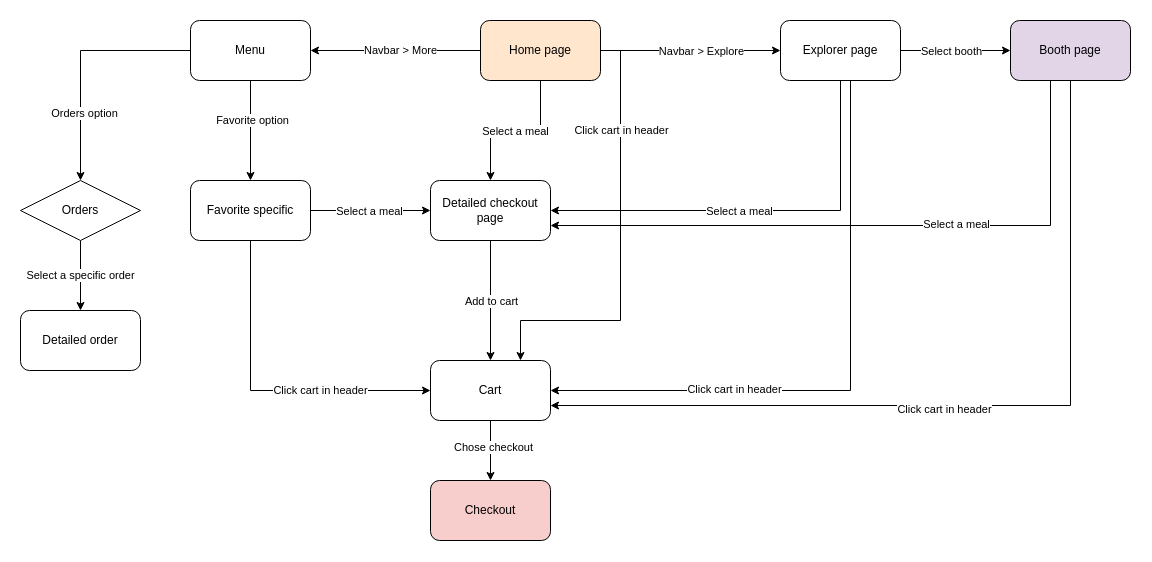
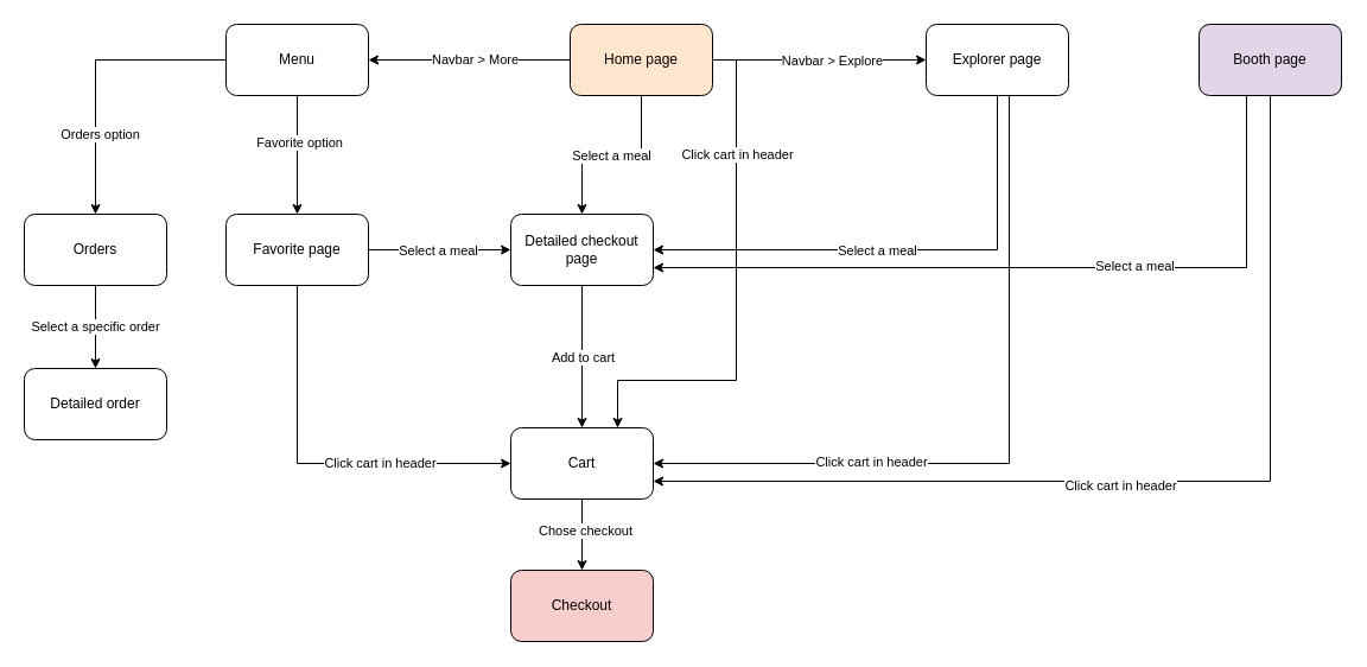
- <mxCell id="18" style="edgeStyle=orthogonalEdgeStyle;rounded=0;orthogonalLoop=1;jettySize=auto;html=1;entryX=0;entryY=0.5;entryDx=0;entryDy=0;" edge="1" parent="1" source="20" target="42"><mxGeometry relative="1" as="geometry" /></mxCell>
- <mxCell id="19" value="Select booth" style="edgeLabel;html=1;align=center;verticalAlign=middle;resizable=0;points=[];" vertex="1" connectable="0" parent="18"><mxGeometry x="0.273" y="-1" relative="1" as="geometry"><mxPoint x="-20" y="-1" as="offset" /></mxGeometry></mxCell>
- <mxCell id="36" value="Orders" style="rhombus;whiteSpace=wrap;html=1;" vertex="1" parent="1"><mxGeometry x="20" y="180" width="120" height="60" as="geometry" /></mxCell>
+ <mxCell id="36" value="Orders" style="rounded=1;whiteSpace=wrap;html=1;" vertex="1" parent="1"><mxGeometry x="20" y="180" width="120" height="60" as="geometry" /></mxCell>
- <mxCell id="24" value="Favorite specific" style="rounded=1;whiteSpace=wrap;html=1;" vertex="1" parent="1"><mxGeometry x="190" y="180" width="120" height="60" as="geometry" /></mxCell>
+ <mxCell id="24" value="Favorite page" style="rounded=1;whiteSpace=wrap;html=1;" vertex="1" parent="1"><mxGeometry x="190" y="180" width="120" height="60" as="geometry" /></mxCell>
